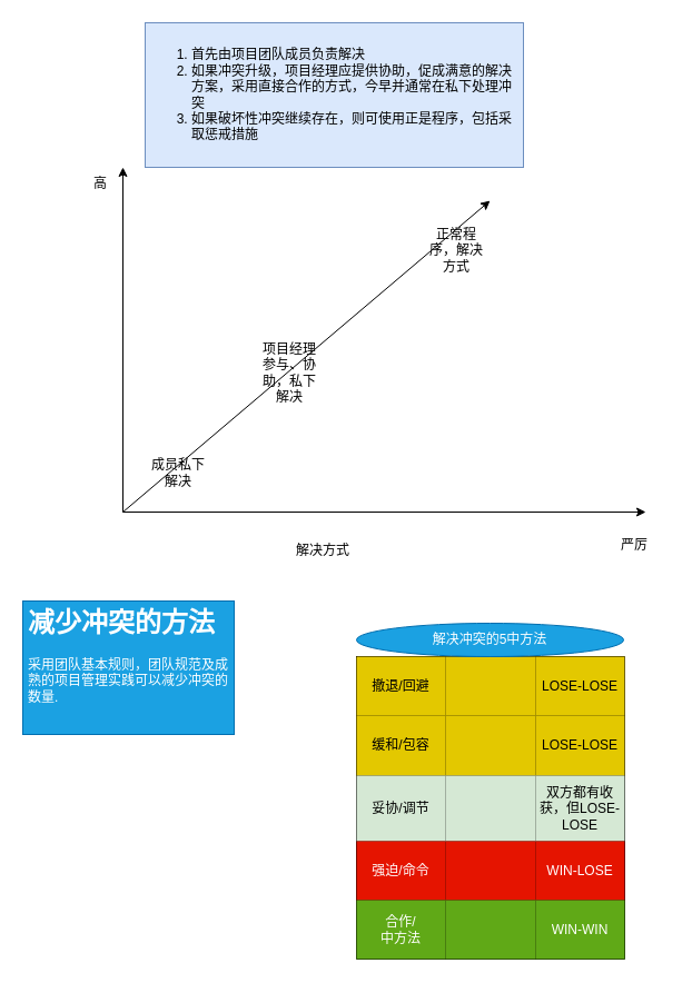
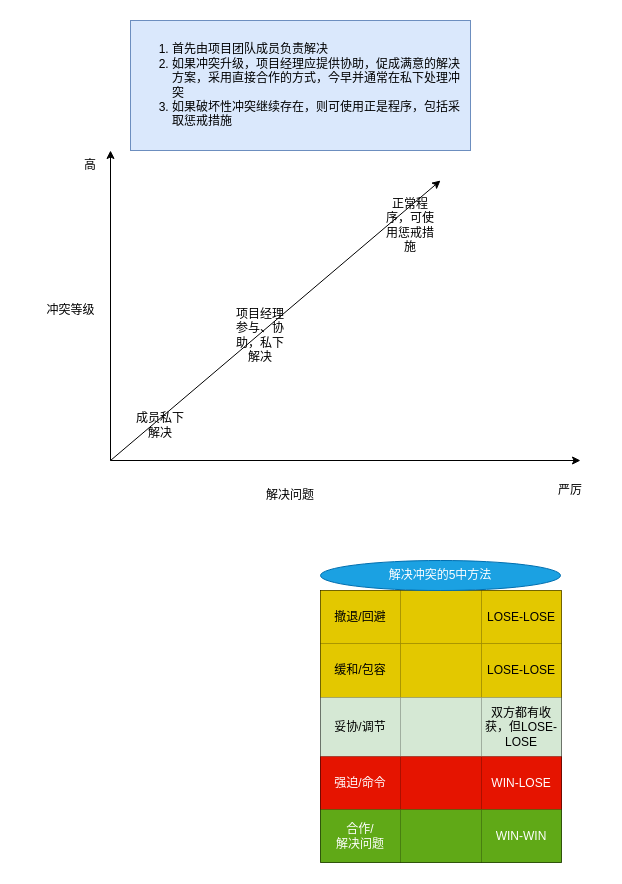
- <mxCell id="9" value="正常程序，解决方式" style="text;html=1;strokeColor=none;fillColor=none;align=center;verticalAlign=middle;whiteSpace=wrap;rounded=0;" vertex="1" parent="1"><mxGeometry x="380" y="210" width="60" height="30" as="geometry" /></mxCell>
+ <mxCell id="9" value="正常程序，可使用惩戒措施" style="text;html=1;strokeColor=none;fillColor=none;align=center;verticalAlign=middle;whiteSpace=wrap;rounded=0;" vertex="1" parent="1"><mxGeometry x="380" y="210" width="60" height="30" as="geometry" /></mxCell>
+ <mxCell id="3" value="冲突等级" style="text;html=1;align=center;verticalAlign=middle;resizable=0;points=[];autosize=1;strokeColor=none;fillColor=none;" vertex="1" parent="1"><mxGeometry x="40" y="300" width="60" height="20" as="geometry" /></mxCell>
- <mxCell id="10" value="解决方式" style="text;html=1;strokeColor=none;fillColor=none;align=center;verticalAlign=middle;whiteSpace=wrap;rounded=0;" vertex="1" parent="1"><mxGeometry x="260" y="480" width="60" height="30" as="geometry" /></mxCell>
+ <mxCell id="10" value="解决问题" style="text;html=1;strokeColor=none;fillColor=none;align=center;verticalAlign=middle;whiteSpace=wrap;rounded=0;" vertex="1" parent="1"><mxGeometry x="260" y="480" width="60" height="30" as="geometry" /></mxCell>
- <mxCell id="13" value="&lt;h1&gt;减少冲突的方法&lt;/h1&gt;&lt;p&gt;采用团队基本规则，团队规范及成熟的项目管理实践可以减少冲突的数量.&lt;/p&gt;" style="text;html=1;strokeColor=#006EAF;fillColor=#1ba1e2;spacing=5;spacingTop=-20;whiteSpace=wrap;overflow=hidden;rounded=0;fontColor=#ffffff;" vertex="1" parent="1"><mxGeometry x="20" y="540" width="190" height="120" as="geometry" /></mxCell>
- <mxCell id="32" value="合作/&lt;br&gt;中方法" style="shape=partialRectangle;html=1;whiteSpace=wrap;connectable=0;fillColor=#60a917;top=0;left=0;bottom=0;right=0;overflow=hidden;pointerEvents=1;strokeColor=#2D7600;fontColor=#ffffff;" vertex="1" parent="31"><mxGeometry width="80" height="53" as="geometry"><mxRectangle width="80" height="53" as="alternateBounds" /></mxGeometry></mxCell>
+ <mxCell id="32" value="合作/&lt;br&gt;解决问题" style="shape=partialRectangle;html=1;whiteSpace=wrap;connectable=0;fillColor=#60a917;top=0;left=0;bottom=0;right=0;overflow=hidden;pointerEvents=1;strokeColor=#2D7600;fontColor=#ffffff;" vertex="1" parent="31"><mxGeometry width="80" height="53" as="geometry"><mxRectangle width="80" height="53" as="alternateBounds" /></mxGeometry></mxCell>
